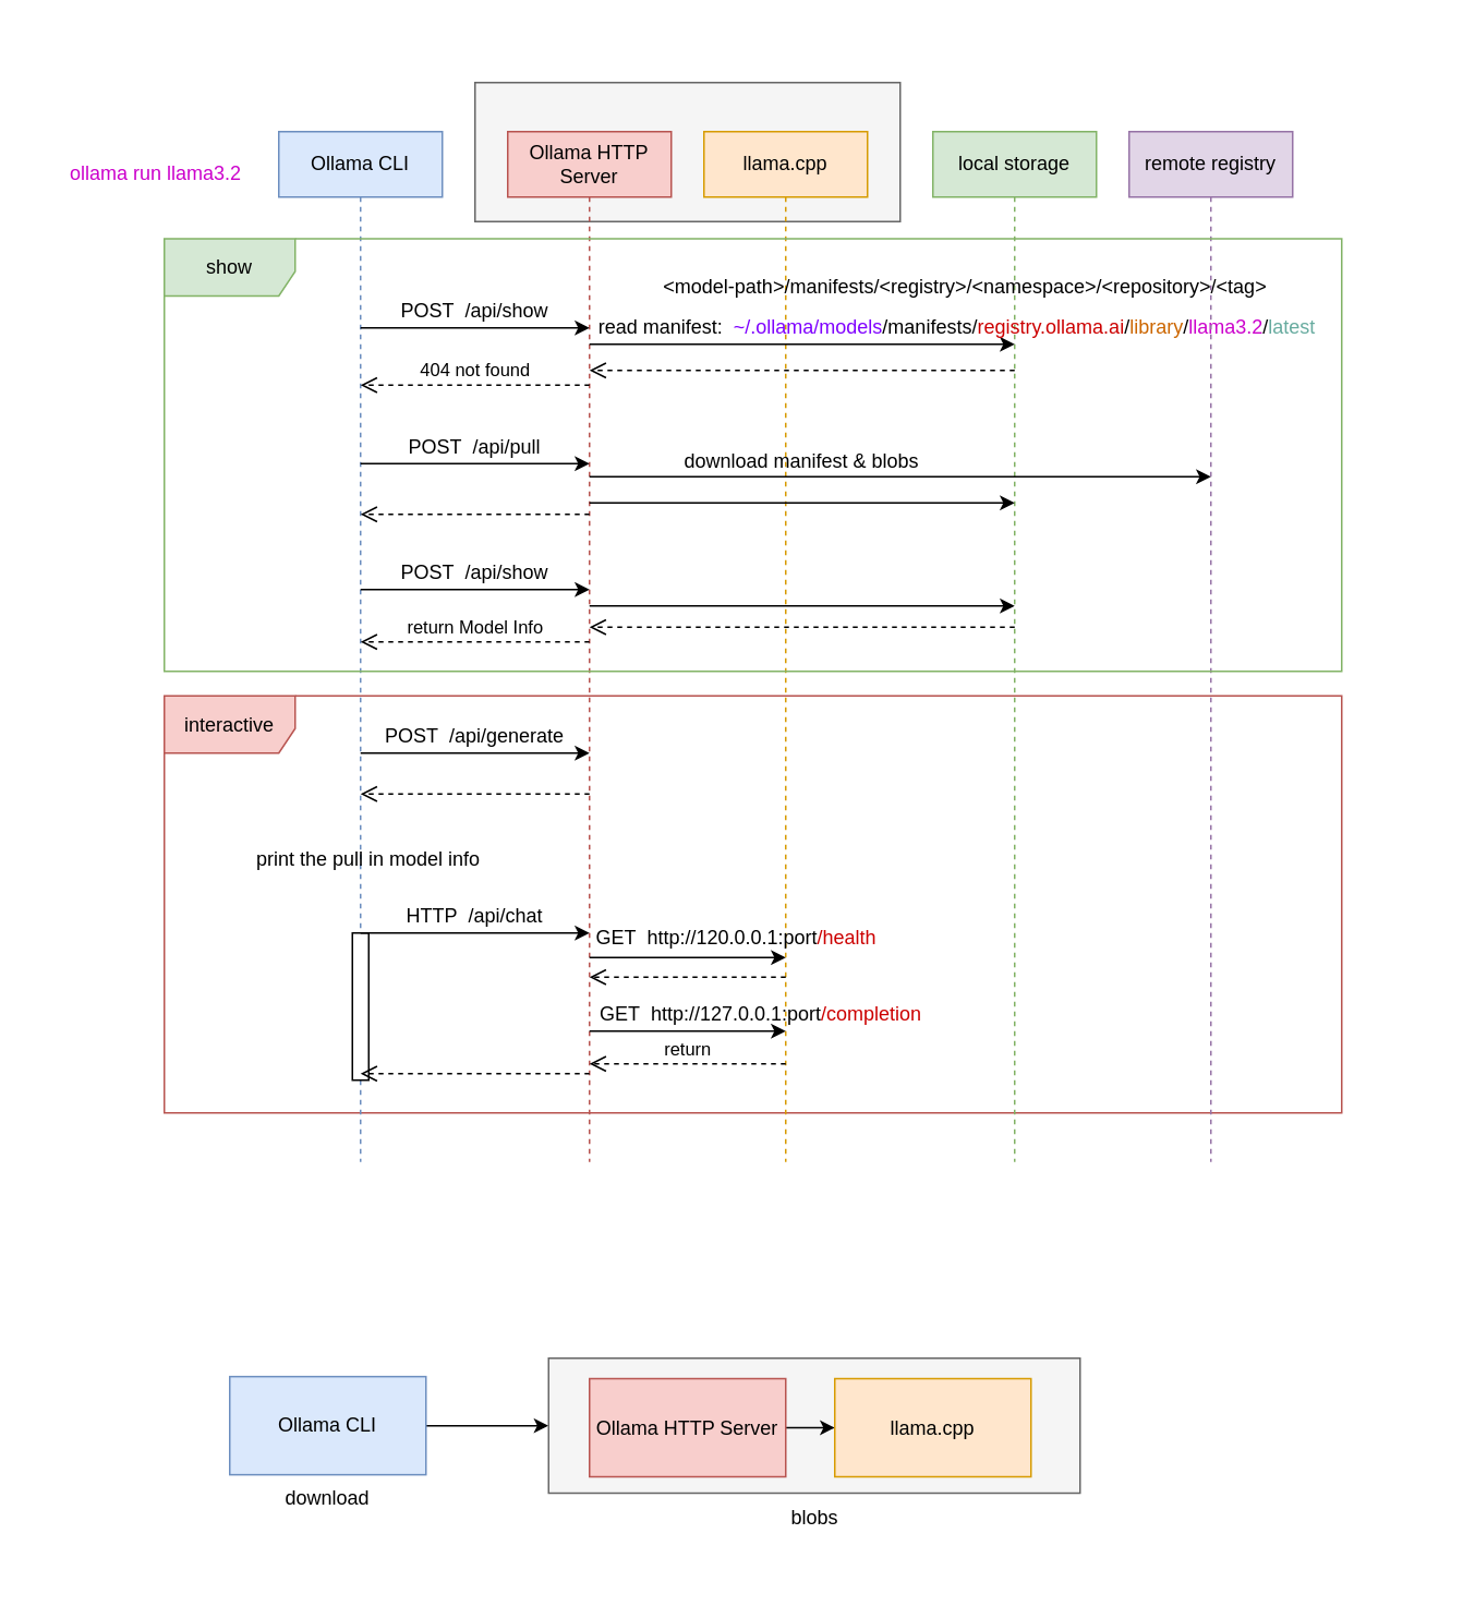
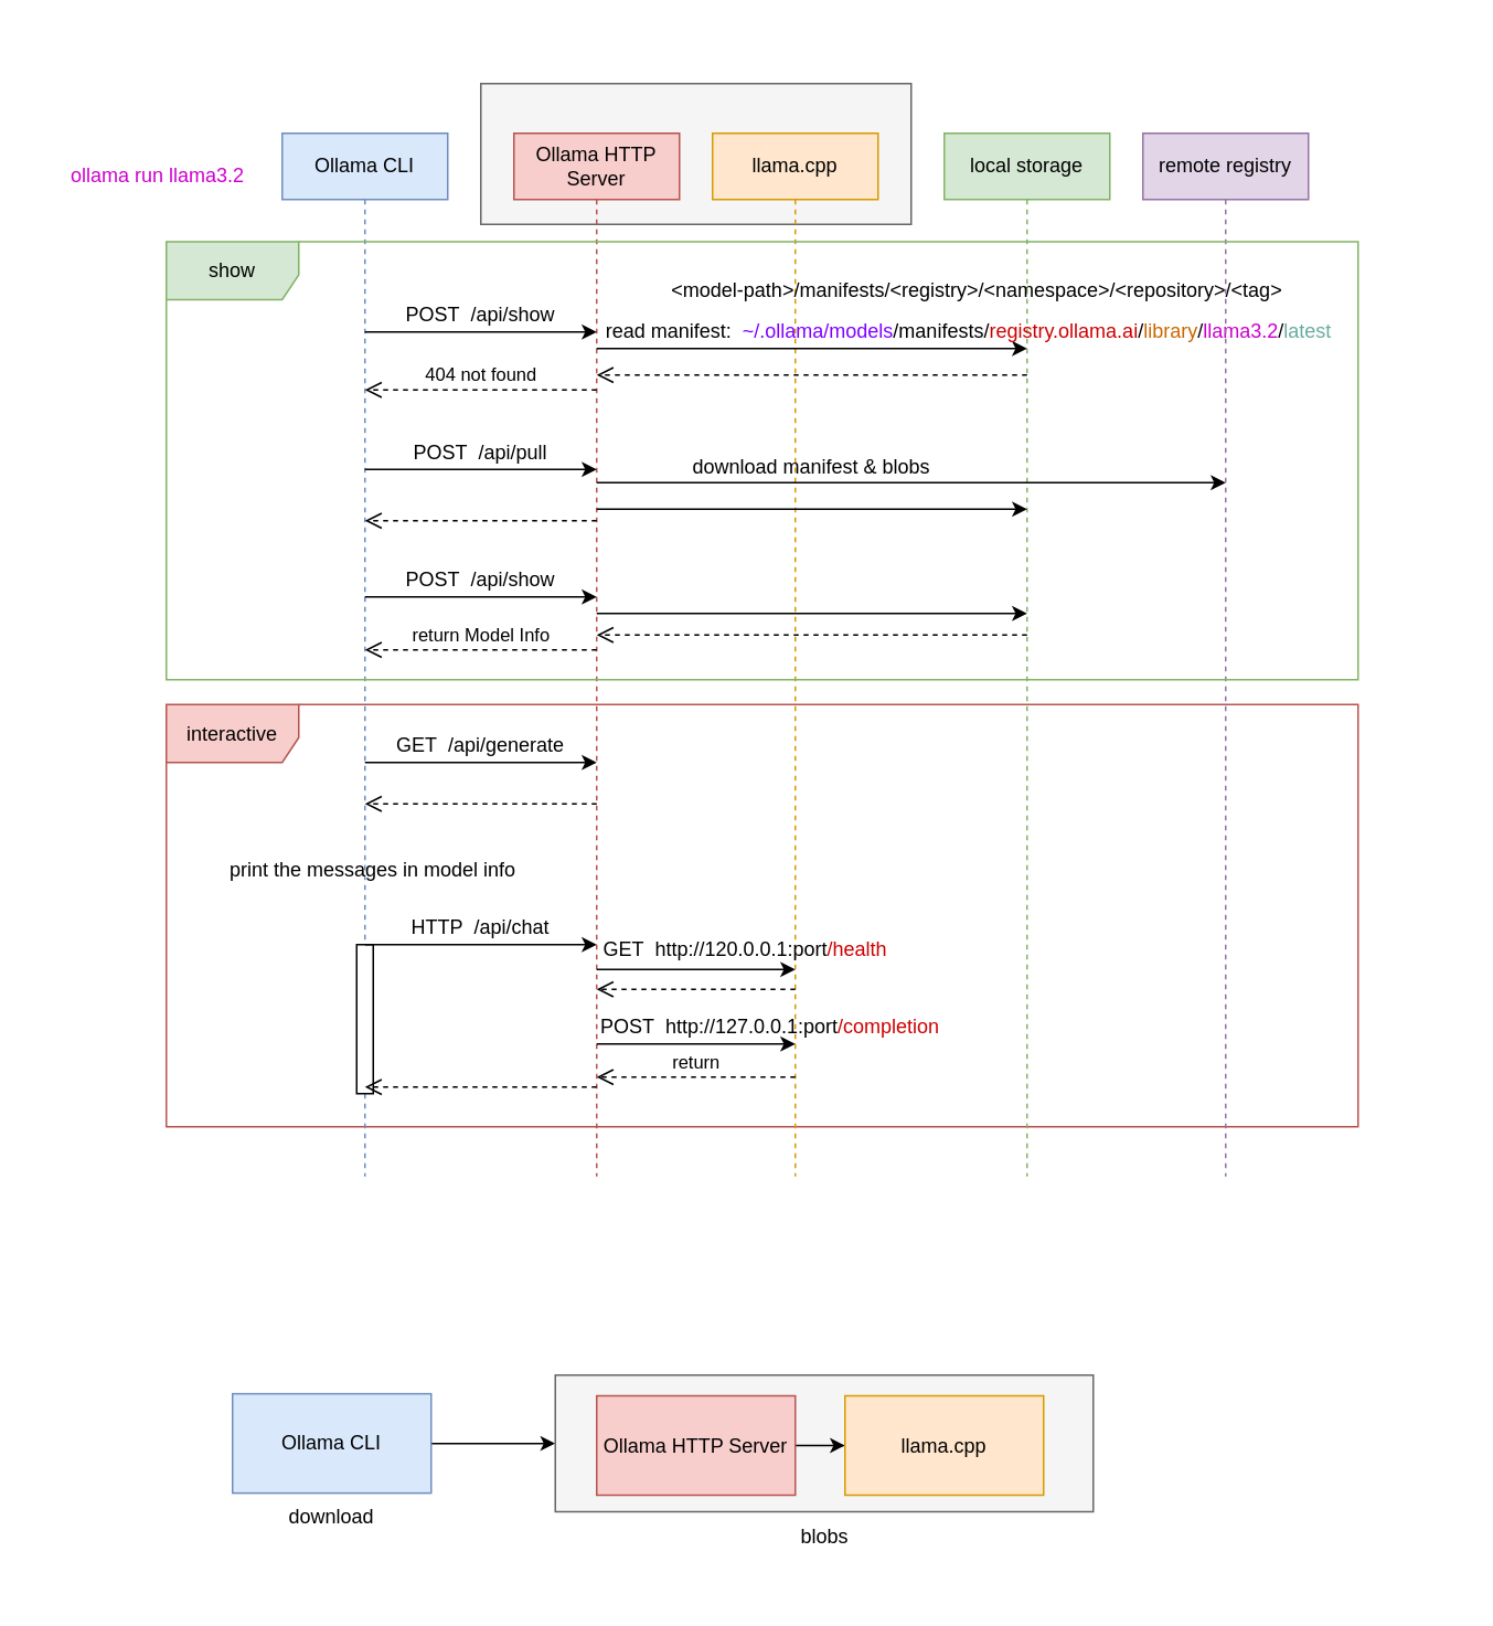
- <mxCell id="21" value="POST&amp;nbsp; /api/generate" style="text;html=1;align=center;verticalAlign=middle;whiteSpace=wrap;rounded=0;" vertex="1" parent="1"><mxGeometry x="220" y="440" width="140" height="20" as="geometry" /></mxCell>
+ <mxCell id="21" value="GET&amp;nbsp; /api/generate" style="text;html=1;align=center;verticalAlign=middle;whiteSpace=wrap;rounded=0;" vertex="1" parent="1"><mxGeometry x="220" y="440" width="140" height="20" as="geometry" /></mxCell>
- <mxCell id="23" value="print the pull in model info" style="text;html=1;align=center;verticalAlign=middle;whiteSpace=wrap;rounded=0;" vertex="1" parent="1"><mxGeometry x="130" y="510" width="190" height="30" as="geometry" /></mxCell>
+ <mxCell id="23" value="print the messages in model info" style="text;html=1;align=center;verticalAlign=middle;whiteSpace=wrap;rounded=0;" vertex="1" parent="1"><mxGeometry x="130" y="510" width="190" height="30" as="geometry" /></mxCell>
- <mxCell id="42" value="GET&amp;nbsp; http://127.0.0.1:port&lt;font color=&quot;#cc0000&quot;&gt;/completion&lt;/font&gt;" style="text;html=1;align=center;verticalAlign=middle;whiteSpace=wrap;rounded=0;" vertex="1" parent="1"><mxGeometry x="360" y="610" width="210" height="20" as="geometry" /></mxCell>
+ <mxCell id="42" value="POST&amp;nbsp; http://127.0.0.1:port&lt;font color=&quot;#cc0000&quot;&gt;/completion&lt;/font&gt;" style="text;html=1;align=center;verticalAlign=middle;whiteSpace=wrap;rounded=0;" vertex="1" parent="1"><mxGeometry x="360" y="610" width="210" height="20" as="geometry" /></mxCell>
